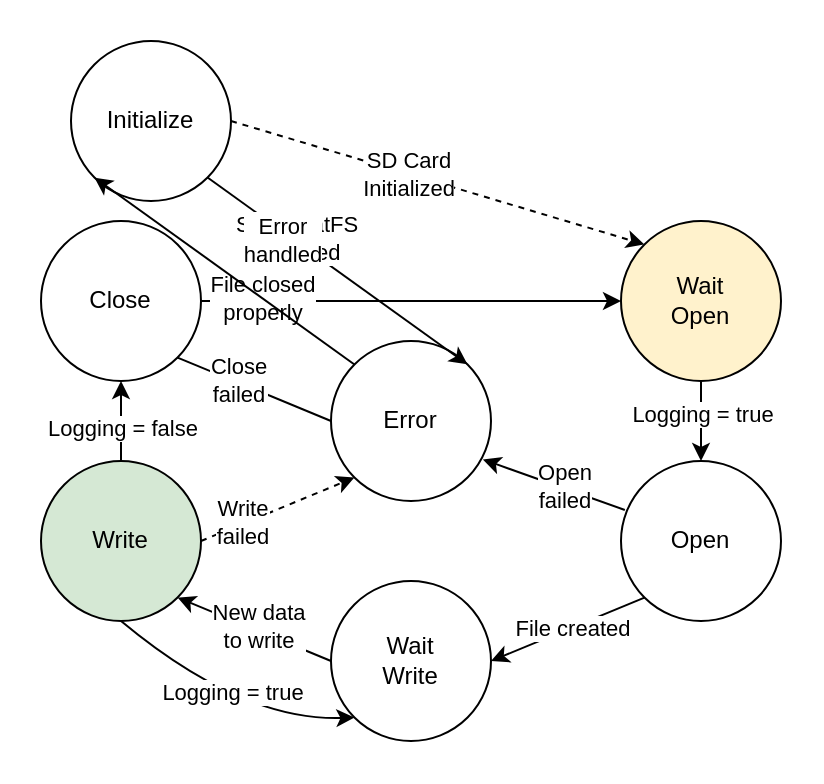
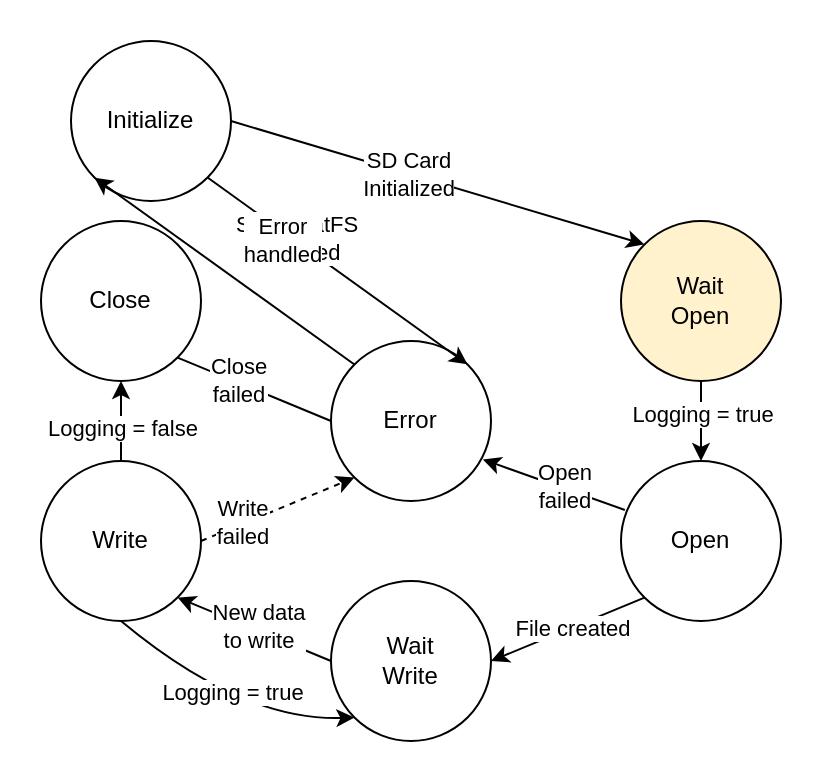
- <mxCell id="9" value="" style="endArrow=classic;html=1;rounded=0;exitX=1;exitY=0.5;exitDx=0;exitDy=0;entryX=0;entryY=0;entryDx=0;entryDy=0;dashed=1;" parent="1" source="2" target="4" edge="1"><mxGeometry width="50" height="50" relative="1" as="geometry"><mxPoint x="340" y="80" as="sourcePoint" /><mxPoint x="390" y="30" as="targetPoint" /></mxGeometry></mxCell>
+ <mxCell id="9" value="" style="endArrow=classic;html=1;rounded=0;exitX=1;exitY=0.5;exitDx=0;exitDy=0;entryX=0;entryY=0;entryDx=0;entryDy=0;" parent="1" source="2" target="4" edge="1"><mxGeometry width="50" height="50" relative="1" as="geometry"><mxPoint x="340" y="80" as="sourcePoint" /><mxPoint x="390" y="30" as="targetPoint" /></mxGeometry></mxCell>
- <mxCell id="11" value="" style="endArrow=classic;html=1;rounded=0;exitX=1;exitY=0.5;exitDx=0;exitDy=0;entryX=0;entryY=0.5;entryDx=0;entryDy=0;" parent="1" source="8" target="4" edge="1"><mxGeometry width="50" height="50" relative="1" as="geometry"><mxPoint x="70" y="90" as="sourcePoint" /><mxPoint x="120" y="40" as="targetPoint" /></mxGeometry></mxCell>
- <mxCell id="12" value="File closed&lt;div&gt;properly&lt;/div&gt;" style="edgeLabel;html=1;align=center;verticalAlign=middle;resizable=0;points=[];" parent="11" vertex="1" connectable="0"><mxGeometry x="-0.579" y="2" relative="1" as="geometry"><mxPoint x="-14" as="offset" /></mxGeometry></mxCell>
- <mxCell id="7" value="Write" style="ellipse;whiteSpace=wrap;html=1;aspect=fixed;fillColor=#d5e8d4;" parent="1" vertex="1"><mxGeometry x="20" y="230" width="80" height="80" as="geometry" /></mxCell>
+ <mxCell id="7" value="Write" style="ellipse;whiteSpace=wrap;html=1;aspect=fixed;" parent="1" vertex="1"><mxGeometry x="20" y="230" width="80" height="80" as="geometry" /></mxCell>
